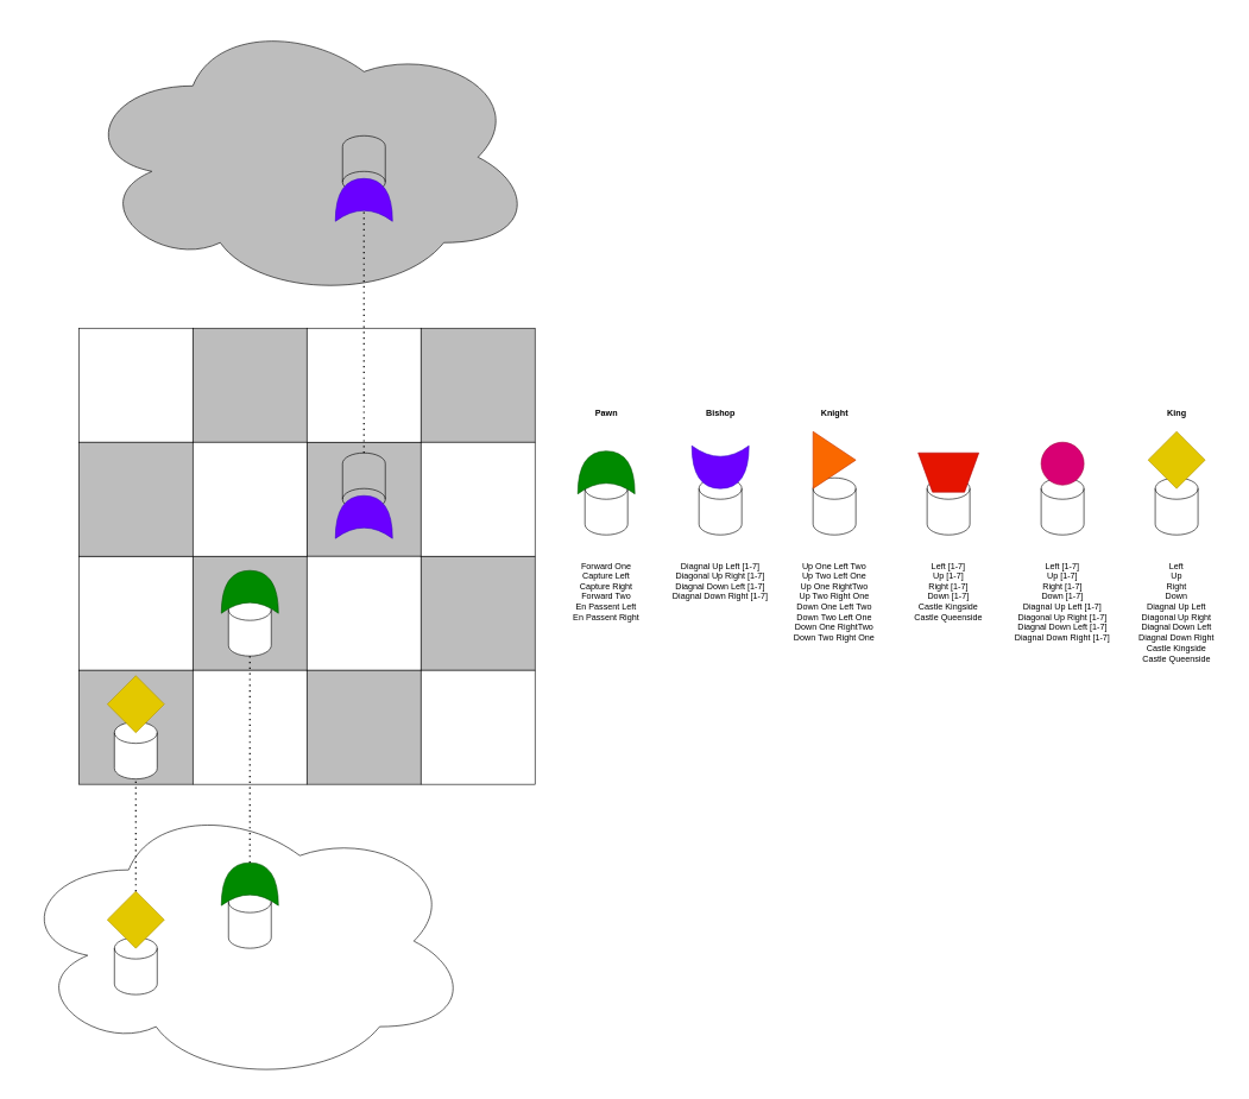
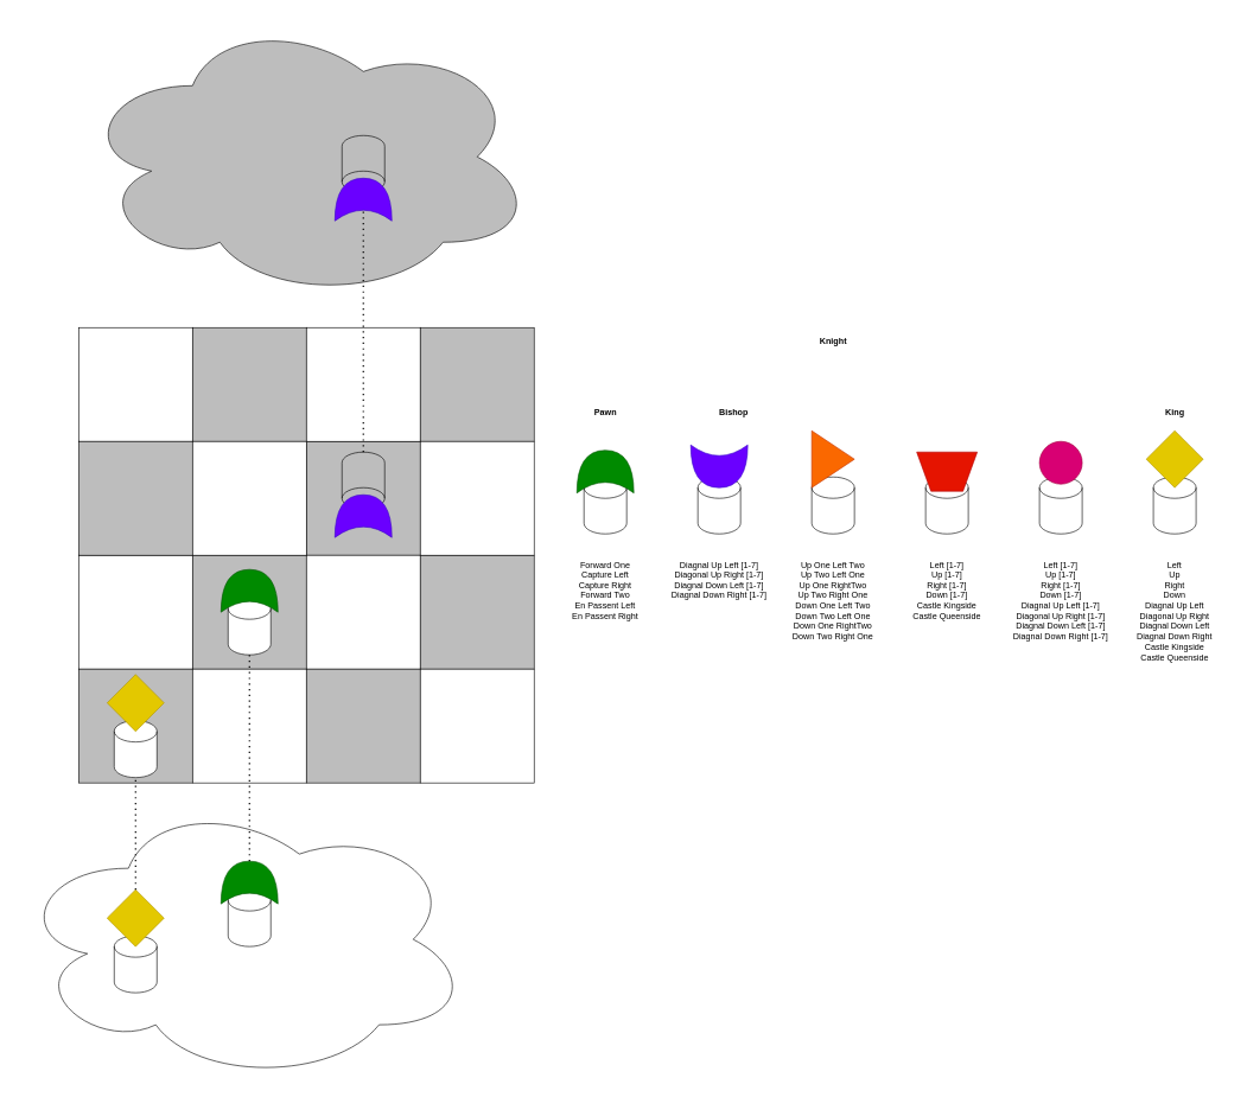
- <mxCell id="41" value="Bishop" style="text;html=1;align=center;verticalAlign=middle;resizable=0;points=[];autosize=1;strokeColor=none;fillColor=none;fontStyle=1" parent="1" vertex="1"><mxGeometry x="980" y="570" width="60" height="20" as="geometry" /></mxCell>
+ <mxCell id="41" value="Bishop" style="text;html=1;align=center;verticalAlign=middle;resizable=0;points=[];autosize=1;strokeColor=none;fillColor=none;fontStyle=1" parent="1" vertex="1"><mxGeometry x="1000" y="570" width="60" height="20" as="geometry" /></mxCell>
- <mxCell id="48" value="Knight" style="text;html=1;align=center;verticalAlign=middle;resizable=0;points=[];autosize=1;strokeColor=none;fillColor=none;fontStyle=1" parent="1" vertex="1"><mxGeometry x="1145" y="570" width="50" height="20" as="geometry" /></mxCell>
+ <mxCell id="48" value="Knight" style="text;html=1;align=center;verticalAlign=middle;resizable=0;points=[];autosize=1;strokeColor=none;fillColor=none;fontStyle=1" parent="1" vertex="1"><mxGeometry x="1145" y="470" width="50" height="20" as="geometry" /></mxCell>
